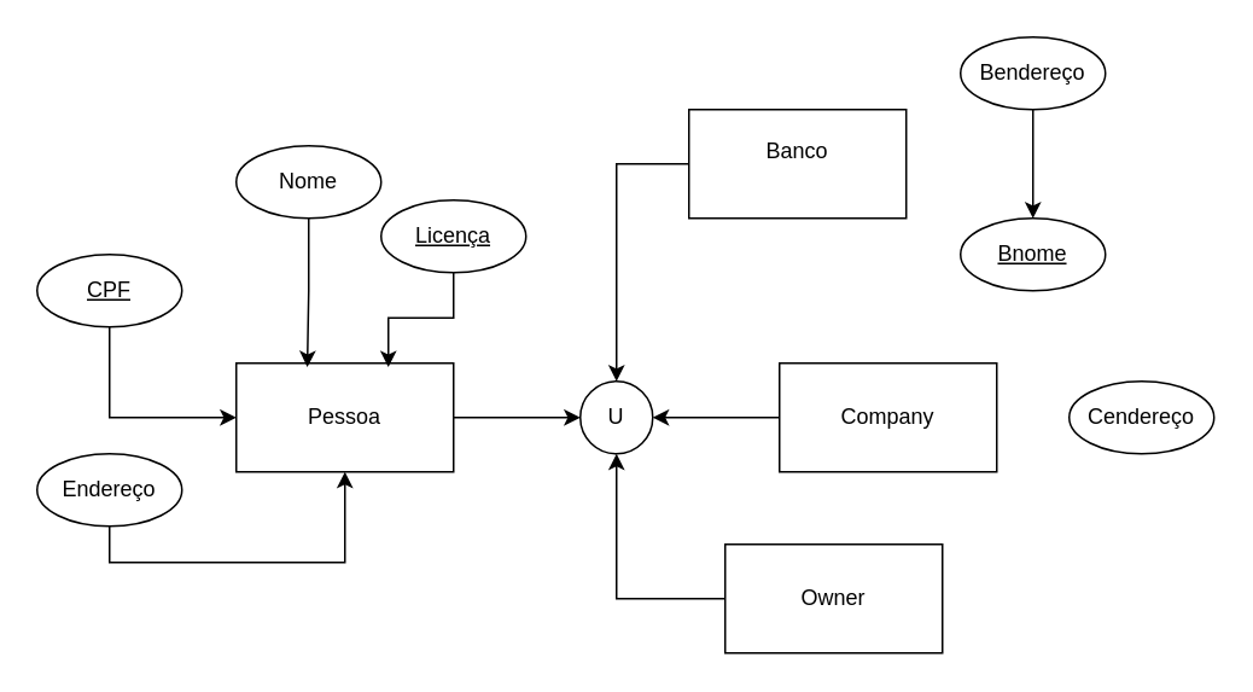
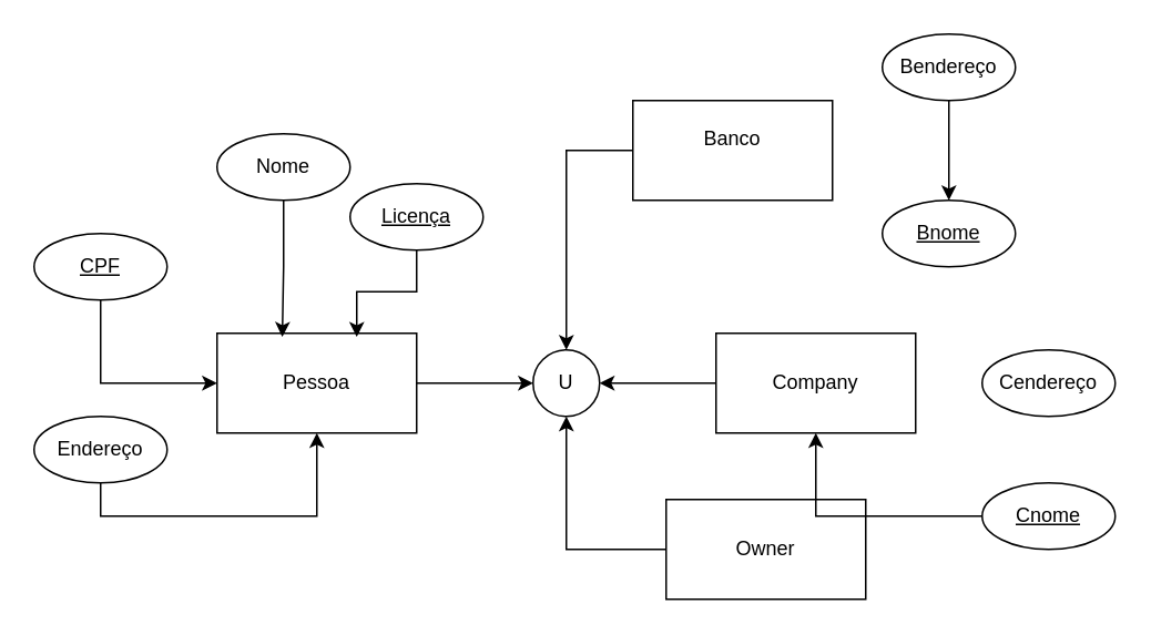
+ <mxCell id="20" style="edgeStyle=orthogonalEdgeStyle;rounded=0;orthogonalLoop=1;jettySize=auto;html=1;entryX=0.5;entryY=1;entryDx=0;entryDy=0;" edge="1" parent="1" source="21" target="6"><mxGeometry relative="1" as="geometry" /></mxCell>
+ <mxCell id="21" value="&lt;u&gt;Cnome&lt;/u&gt;" style="ellipse;whiteSpace=wrap;html=1;" vertex="1" parent="1"><mxGeometry x="590" y="290" width="80" height="40" as="geometry" /></mxCell>
